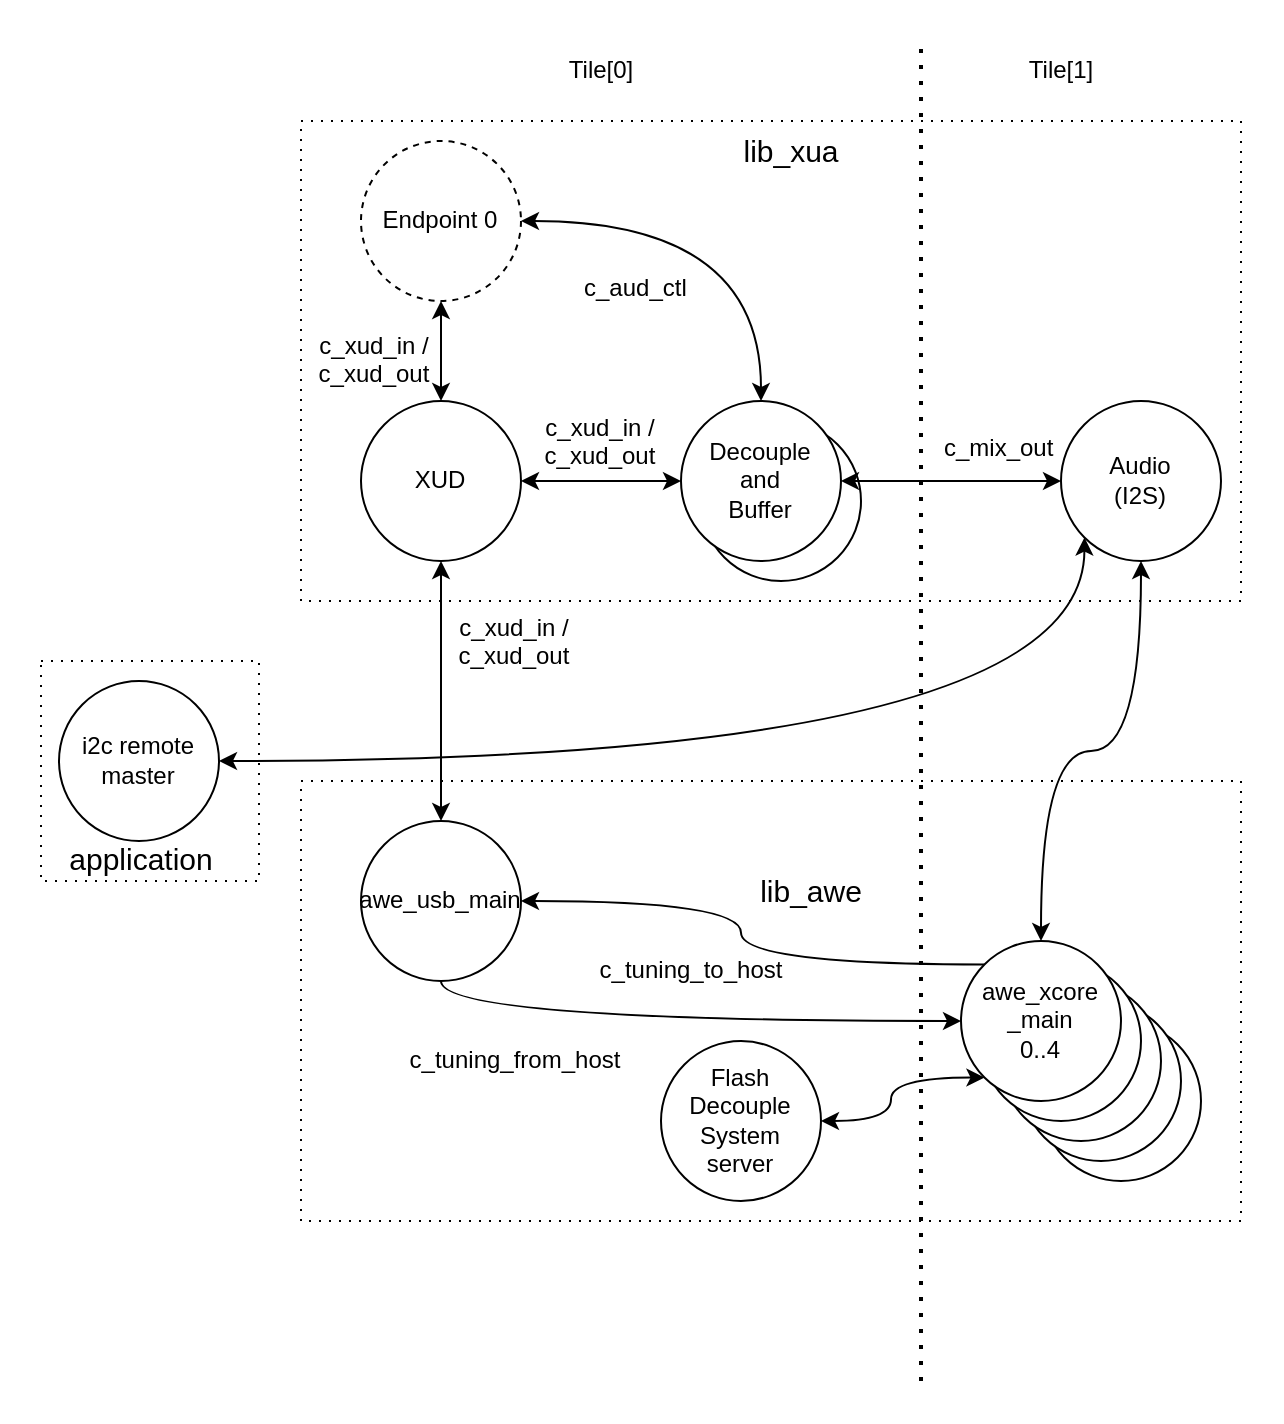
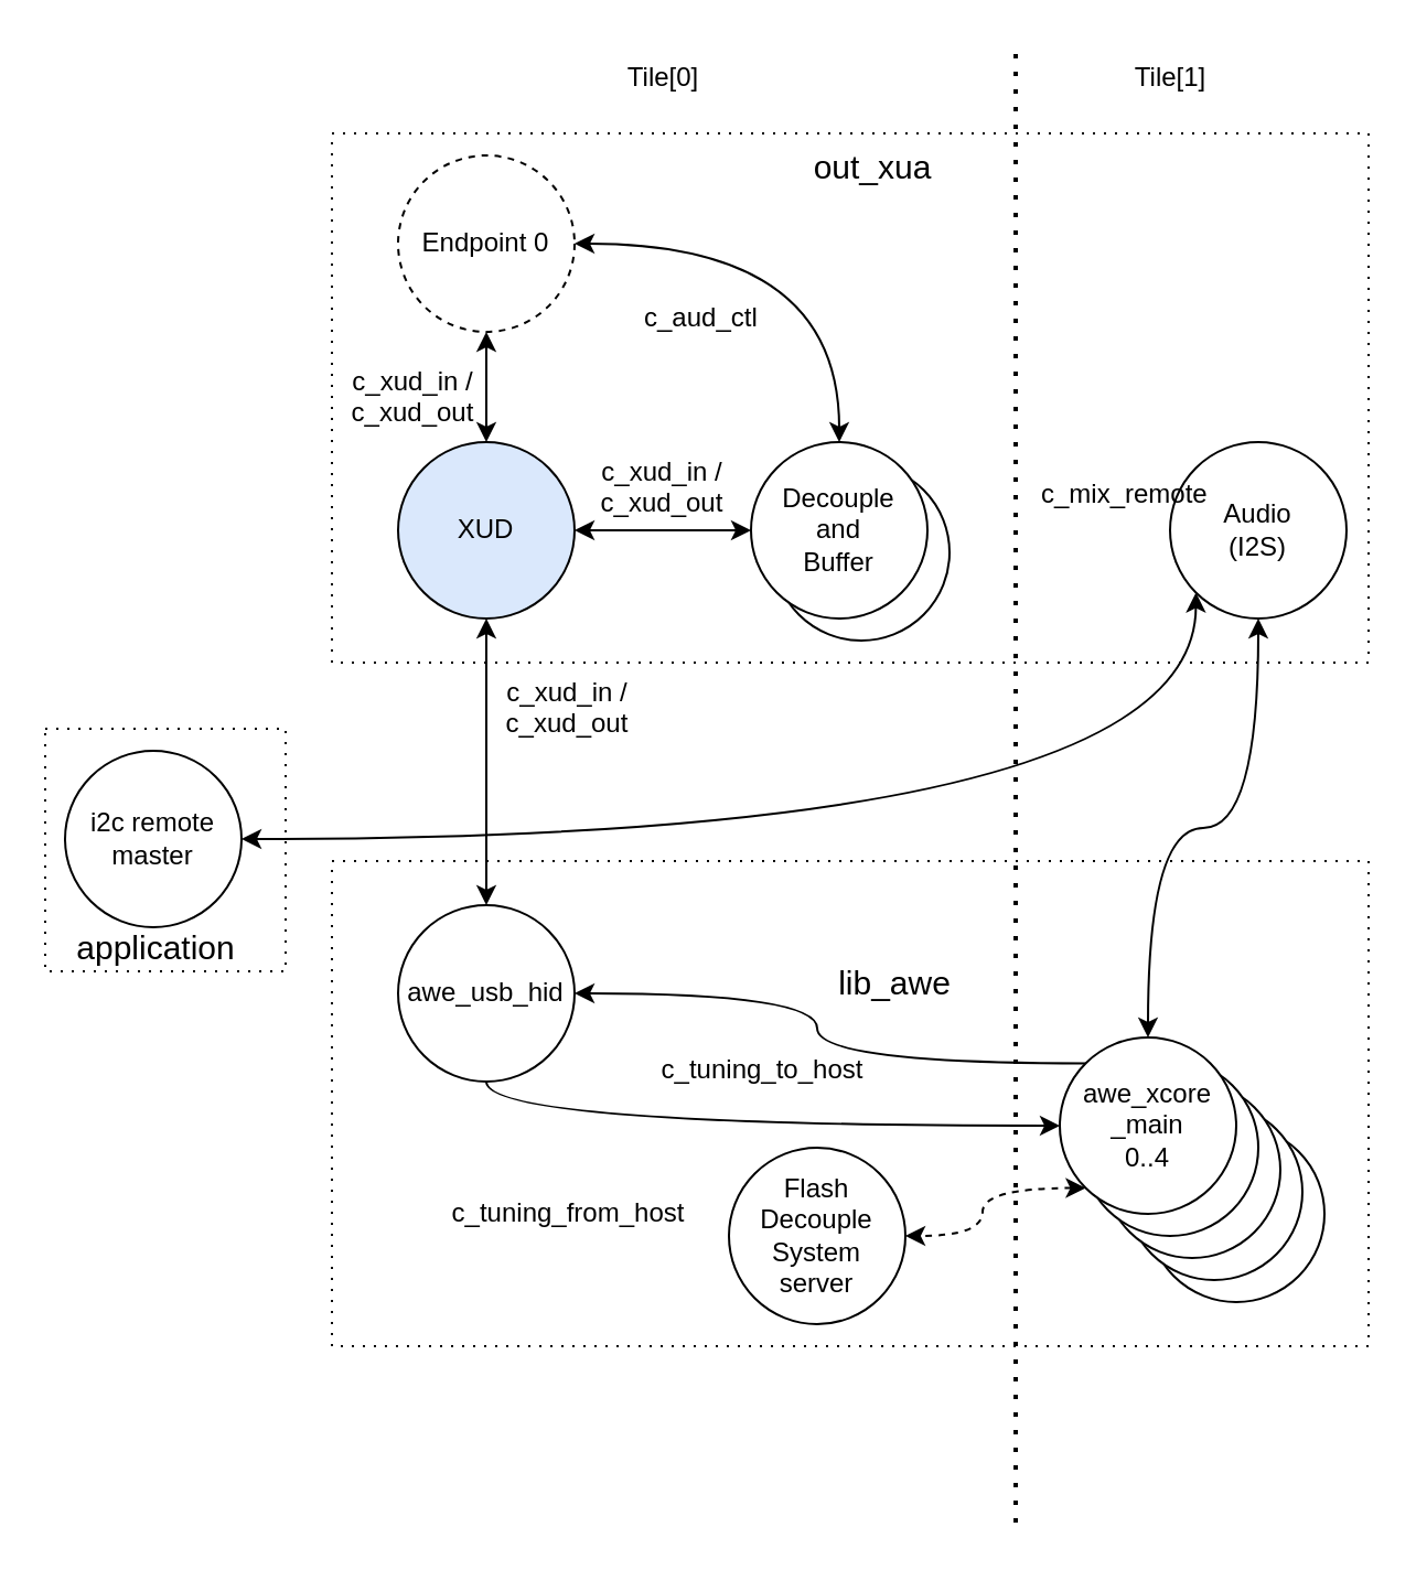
- <mxCell id="27" value="lib_xua" style="text;html=1;align=center;verticalAlign=middle;resizable=0;points=[];autosize=1;strokeColor=none;fillColor=none;fontSize=15;" parent="1" vertex="1"><mxGeometry x="360" y="60" width="70" height="30" as="geometry" /></mxCell>
+ <mxCell id="27" value="out_xua" style="text;html=1;align=center;verticalAlign=middle;resizable=0;points=[];autosize=1;strokeColor=none;fillColor=none;fontSize=15;" parent="1" vertex="1"><mxGeometry x="360" y="60" width="70" height="30" as="geometry" /></mxCell>
- <mxCell id="33" value="c_mix_out" style="text;whiteSpace=wrap;html=1;" parent="1" vertex="1"><mxGeometry x="470" y="210" width="90" height="40" as="geometry" /></mxCell>
+ <mxCell id="33" value="c_mix_remote" style="text;whiteSpace=wrap;html=1;" parent="1" vertex="1"><mxGeometry x="470" y="210" width="90" height="40" as="geometry" /></mxCell>
- <mxCell id="24" value="XUD" style="ellipse;whiteSpace=wrap;html=1;" parent="1" vertex="1"><mxGeometry x="180" y="200" width="80" height="80" as="geometry" /></mxCell>
+ <mxCell id="24" value="XUD" style="ellipse;whiteSpace=wrap;html=1;fillColor=#dae8fc;" parent="1" vertex="1"><mxGeometry x="180" y="200" width="80" height="80" as="geometry" /></mxCell>
- <mxCell id="11" style="edgeStyle=orthogonalEdgeStyle;rounded=0;orthogonalLoop=1;jettySize=auto;html=1;exitX=0;exitY=0.5;exitDx=0;exitDy=0;entryX=1;entryY=0.5;entryDx=0;entryDy=0;startArrow=classic;startFill=1;" parent="1" source="12" target="21" edge="1"><mxGeometry relative="1" as="geometry" /></mxCell>
- <mxCell id="15" value="awe_usb_main" style="ellipse;whiteSpace=wrap;html=1;" parent="1" vertex="1"><mxGeometry x="180" y="410" width="80" height="80" as="geometry" /></mxCell>
+ <mxCell id="15" value="awe_usb_hid" style="ellipse;whiteSpace=wrap;html=1;" parent="1" vertex="1"><mxGeometry x="180" y="410" width="80" height="80" as="geometry" /></mxCell>
- <mxCell id="16" value="c_tuning_from_host" style="text;html=1;align=center;verticalAlign=middle;resizable=0;points=[];autosize=1;strokeColor=none;fillColor=none;" parent="1" vertex="1"><mxGeometry x="192" y="515" width="130" height="30" as="geometry" /></mxCell>
+ <mxCell id="16" value="c_tuning_from_host" style="text;html=1;align=center;verticalAlign=middle;resizable=0;points=[];autosize=1;strokeColor=none;fillColor=none;" parent="1" vertex="1"><mxGeometry x="192" y="535" width="130" height="30" as="geometry" /></mxCell>
- <mxCell id="19" style="edgeStyle=orthogonalEdgeStyle;rounded=0;orthogonalLoop=1;jettySize=auto;html=1;exitX=0;exitY=1;exitDx=0;exitDy=0;entryX=1;entryY=0.5;entryDx=0;entryDy=0;curved=1;startArrow=classic;startFill=1;" edge="1" parent="1" source="20" target="40"><mxGeometry relative="1" as="geometry" /></mxCell>
+ <mxCell id="19" style="edgeStyle=orthogonalEdgeStyle;rounded=0;orthogonalLoop=1;jettySize=auto;html=1;exitX=0;exitY=1;exitDx=0;exitDy=0;entryX=1;entryY=0.5;entryDx=0;entryDy=0;curved=1;startArrow=classic;startFill=1;dashed=1;" edge="1" parent="1" source="20" target="40"><mxGeometry relative="1" as="geometry" /></mxCell>
